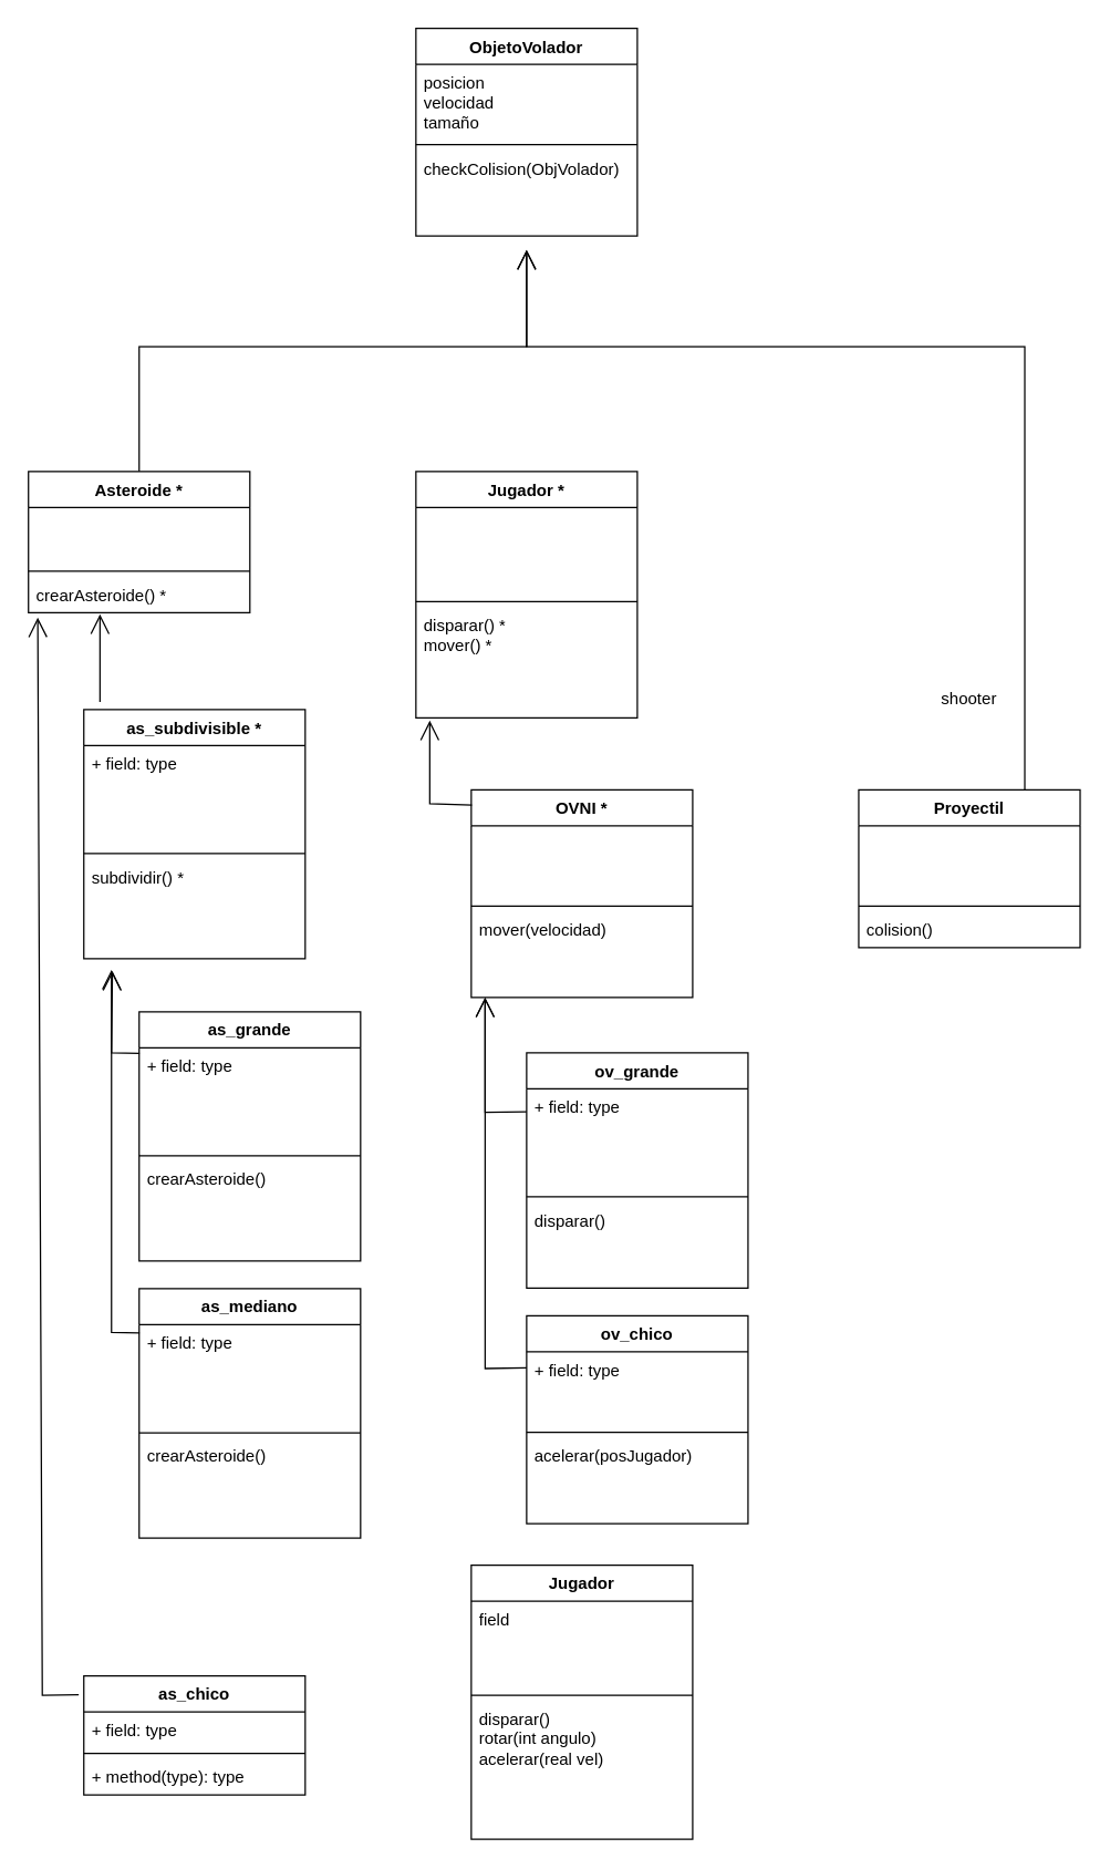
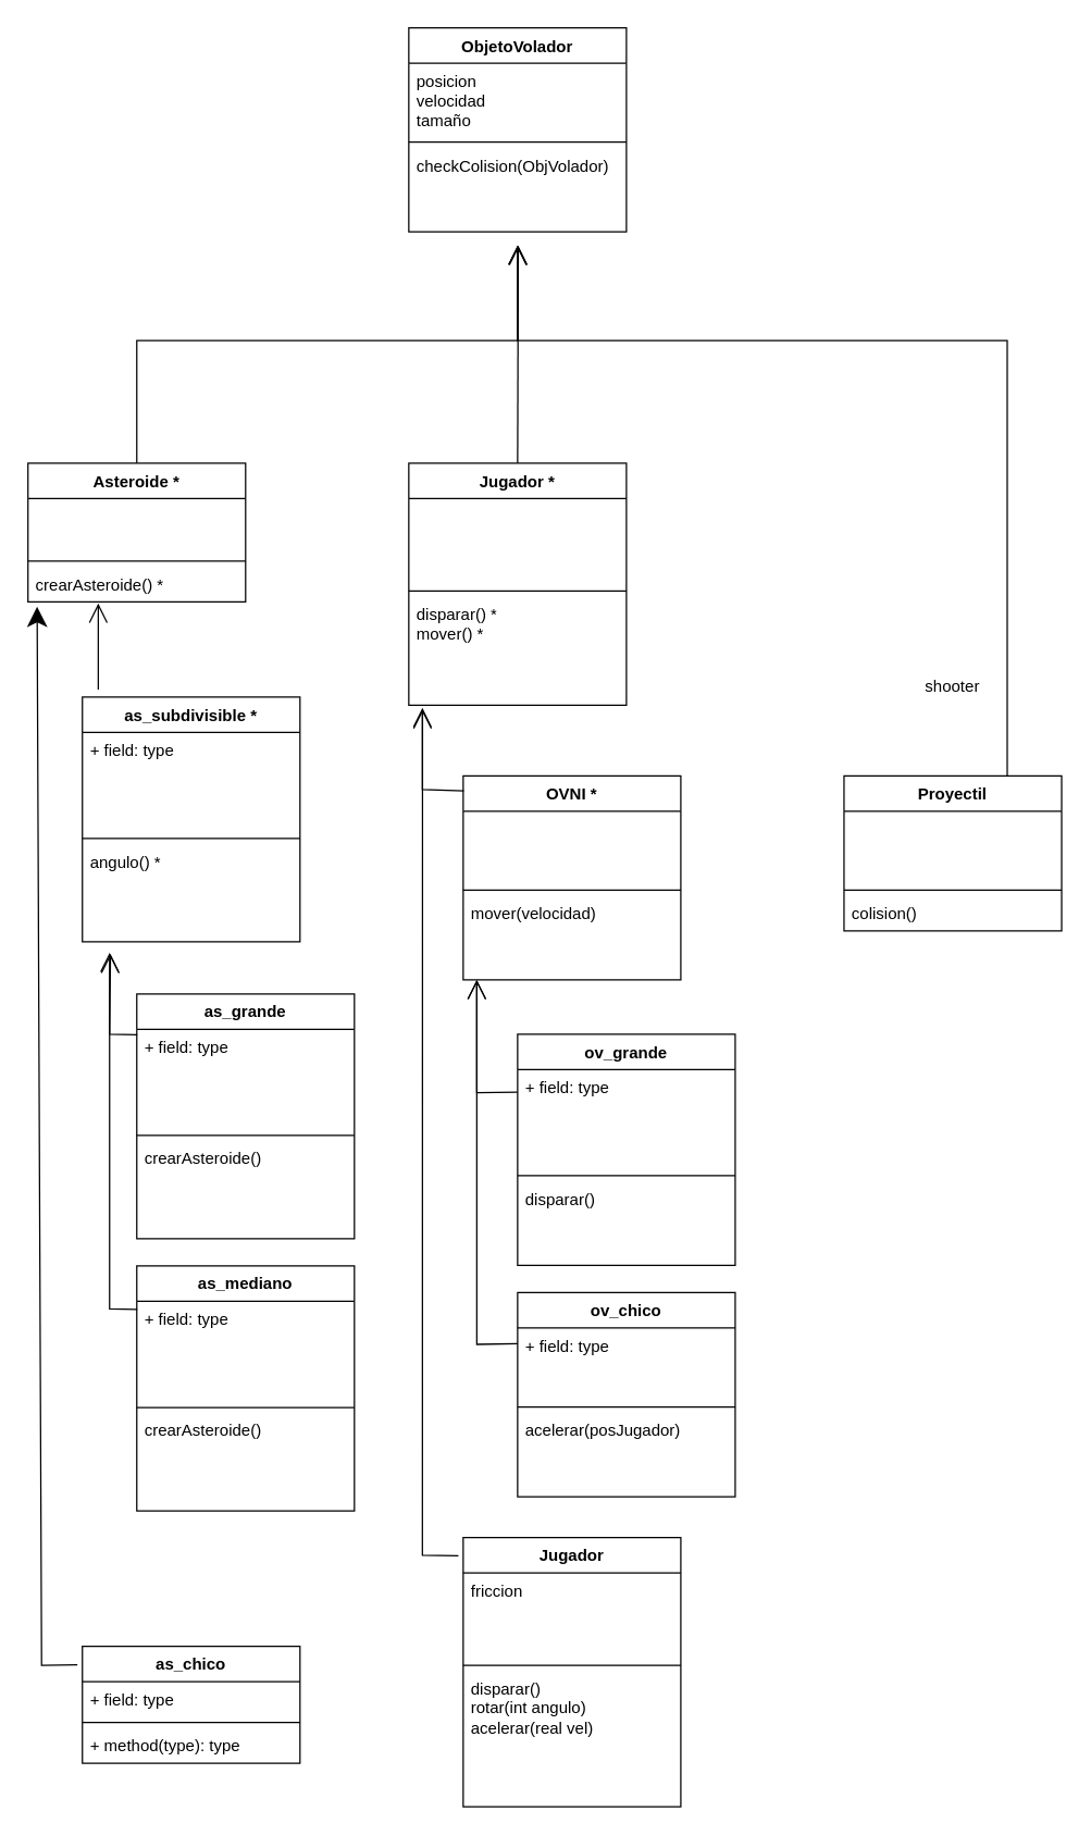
+ <mxCell id="59" value="" style="endArrow=open;endFill=1;endSize=12;html=1;rounded=0;exitX=0.5;exitY=0;exitDx=0;exitDy=0;entryX=0.503;entryY=1.162;entryDx=0;entryDy=0;entryPerimeter=0;" edge="1" parent="1" source="48" target="58"><mxGeometry width="160" relative="1" as="geometry"><mxPoint x="310" y="310" as="sourcePoint" /><mxPoint x="380" y="210" as="targetPoint" /></mxGeometry></mxCell>
- <mxCell id="20" value="" style="endArrow=open;endFill=1;endSize=12;html=1;rounded=0;exitX=-0.023;exitY=0.158;exitDx=0;exitDy=0;exitPerimeter=0;entryX=0.042;entryY=1.138;entryDx=0;entryDy=0;entryPerimeter=0;" edge="1" parent="1" source="14" target="5"><mxGeometry width="160" relative="1" as="geometry"><mxPoint x="310" y="660" as="sourcePoint" /><mxPoint x="470" y="660" as="targetPoint" /><Array as="points"><mxPoint x="30" y="1224" /></Array></mxGeometry></mxCell>
+ <mxCell id="20" value="" style="endArrow=classic;endFill=1;endSize=12;html=1;rounded=0;exitX=-0.023;exitY=0.158;exitDx=0;exitDy=0;exitPerimeter=0;entryX=0.042;entryY=1.138;entryDx=0;entryDy=0;entryPerimeter=0;" edge="1" parent="1" source="14" target="5"><mxGeometry width="160" relative="1" as="geometry"><mxPoint x="310" y="660" as="sourcePoint" /><mxPoint x="470" y="660" as="targetPoint" /><Array as="points"><mxPoint x="30" y="1224" /></Array></mxGeometry></mxCell>
- <mxCell id="24" value="subdividir() *" style="text;strokeColor=none;fillColor=none;align=left;verticalAlign=top;spacingLeft=4;spacingRight=4;overflow=hidden;rotatable=0;points=[[0,0.5],[1,0.5]];portConstraint=eastwest;whiteSpace=wrap;html=1;" vertex="1" parent="21"><mxGeometry y="108" width="160" height="72" as="geometry" /></mxCell>
+ <mxCell id="24" value="angulo() *" style="text;strokeColor=none;fillColor=none;align=left;verticalAlign=top;spacingLeft=4;spacingRight=4;overflow=hidden;rotatable=0;points=[[0,0.5],[1,0.5]];portConstraint=eastwest;whiteSpace=wrap;html=1;" vertex="1" parent="21"><mxGeometry y="108" width="160" height="72" as="geometry" /></mxCell>
+ <mxCell id="53" value="" style="endArrow=open;endFill=1;endSize=12;html=1;rounded=0;exitX=-0.022;exitY=0.068;exitDx=0;exitDy=0;entryX=0.063;entryY=1.037;entryDx=0;entryDy=0;entryPerimeter=0;exitPerimeter=0;" edge="1" parent="1" source="40" target="51"><mxGeometry width="160" relative="1" as="geometry"><mxPoint x="310" y="790" as="sourcePoint" /><mxPoint x="310" y="550" as="targetPoint" /><Array as="points"><mxPoint x="310" y="1143" /></Array></mxGeometry></mxCell>
- <mxCell id="41" value="field" style="text;strokeColor=none;fillColor=none;align=left;verticalAlign=top;spacingLeft=4;spacingRight=4;overflow=hidden;rotatable=0;points=[[0,0.5],[1,0.5]];portConstraint=eastwest;whiteSpace=wrap;html=1;" vertex="1" parent="40"><mxGeometry y="26" width="160" height="64" as="geometry" /></mxCell>
+ <mxCell id="41" value="friccion" style="text;strokeColor=none;fillColor=none;align=left;verticalAlign=top;spacingLeft=4;spacingRight=4;overflow=hidden;rotatable=0;points=[[0,0.5],[1,0.5]];portConstraint=eastwest;whiteSpace=wrap;html=1;" vertex="1" parent="40"><mxGeometry y="26" width="160" height="64" as="geometry" /></mxCell>
